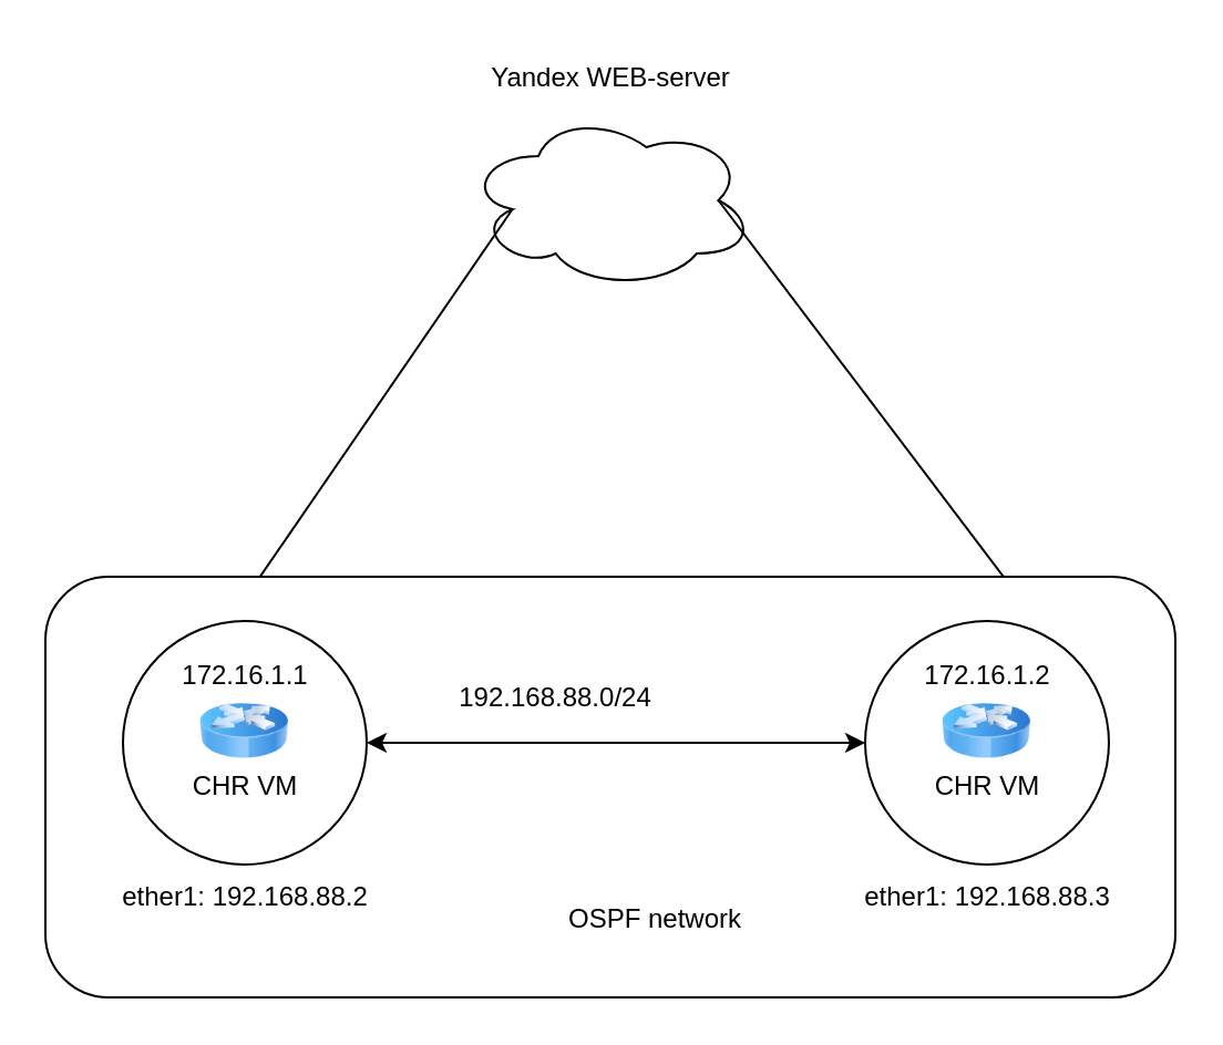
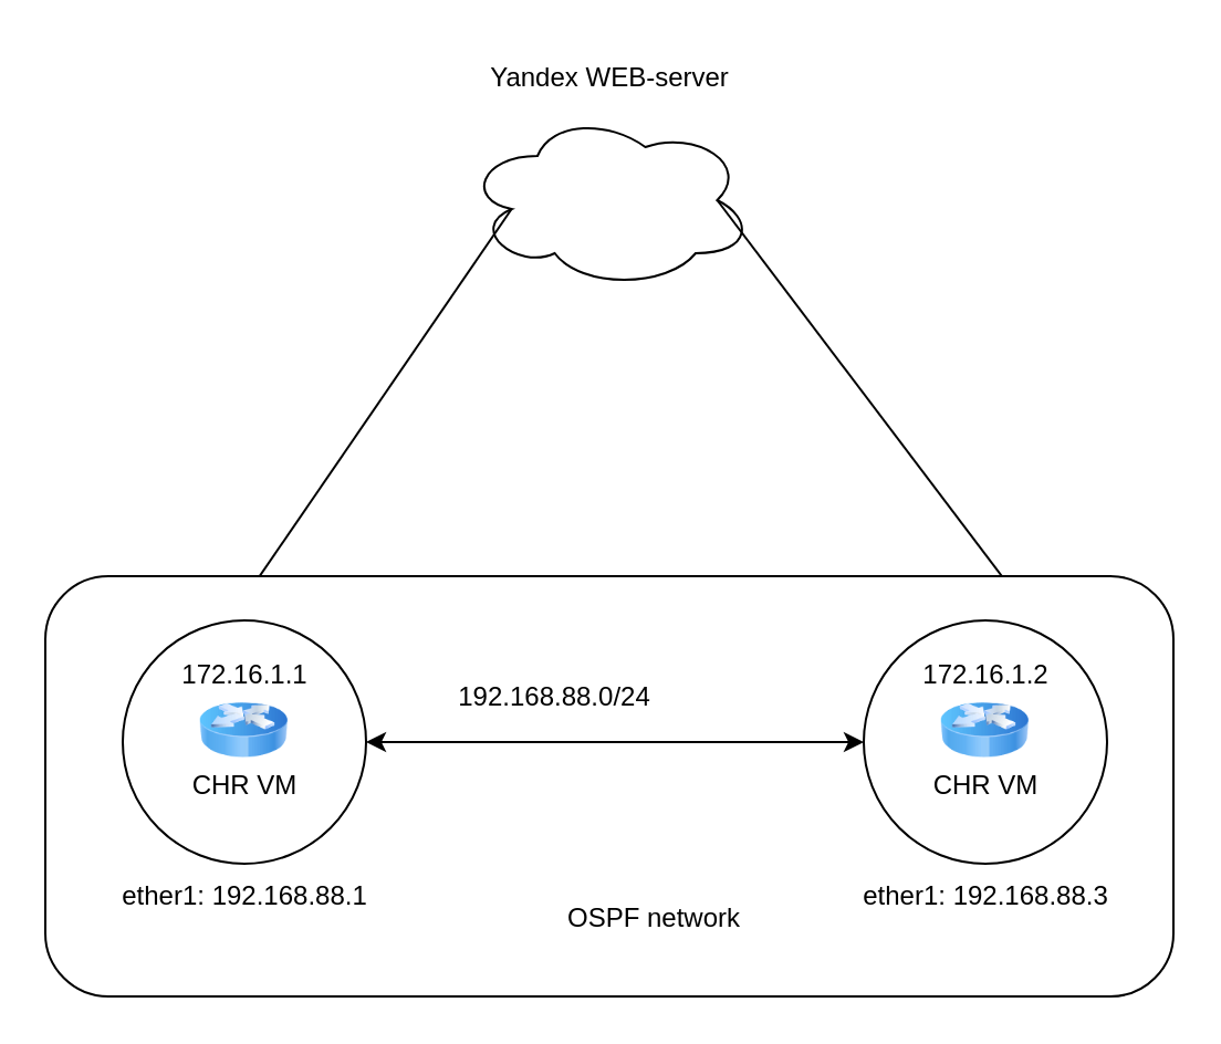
- <mxCell id="16" value="ether1: 192.168.88.2" style="text;html=1;align=center;verticalAlign=middle;resizable=0;points=[];autosize=1;strokeColor=none;fillColor=none;" vertex="1" parent="1"><mxGeometry x="45" y="390" width="130" height="30" as="geometry" /></mxCell>
+ <mxCell id="16" value="ether1: 192.168.88.1" style="text;html=1;align=center;verticalAlign=middle;resizable=0;points=[];autosize=1;strokeColor=none;fillColor=none;" vertex="1" parent="1"><mxGeometry x="45" y="390" width="130" height="30" as="geometry" /></mxCell>
